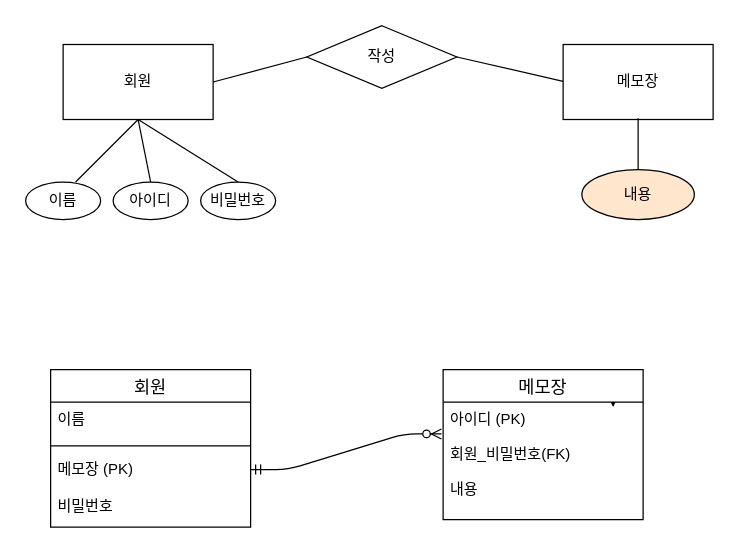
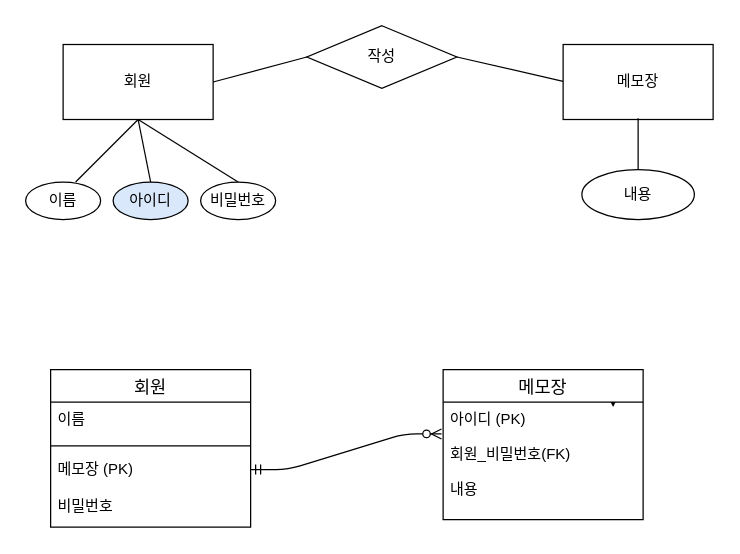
- <mxCell id="6" value="내용" style="ellipse;whiteSpace=wrap;html=1;fillColor=#ffe6cc;" parent="1" vertex="1"><mxGeometry x="465" y="135" width="90" height="40" as="geometry" /></mxCell>
+ <mxCell id="6" value="내용" style="ellipse;whiteSpace=wrap;html=1;" parent="1" vertex="1"><mxGeometry x="465" y="135" width="90" height="40" as="geometry" /></mxCell>
- <mxCell id="8" value="아이디" style="ellipse;whiteSpace=wrap;html=1;" parent="1" vertex="1"><mxGeometry x="90" y="145" width="60" height="30" as="geometry" /></mxCell>
+ <mxCell id="8" value="아이디" style="ellipse;whiteSpace=wrap;html=1;fillColor=#dae8fc;" parent="1" vertex="1"><mxGeometry x="90" y="145" width="60" height="30" as="geometry" /></mxCell>
